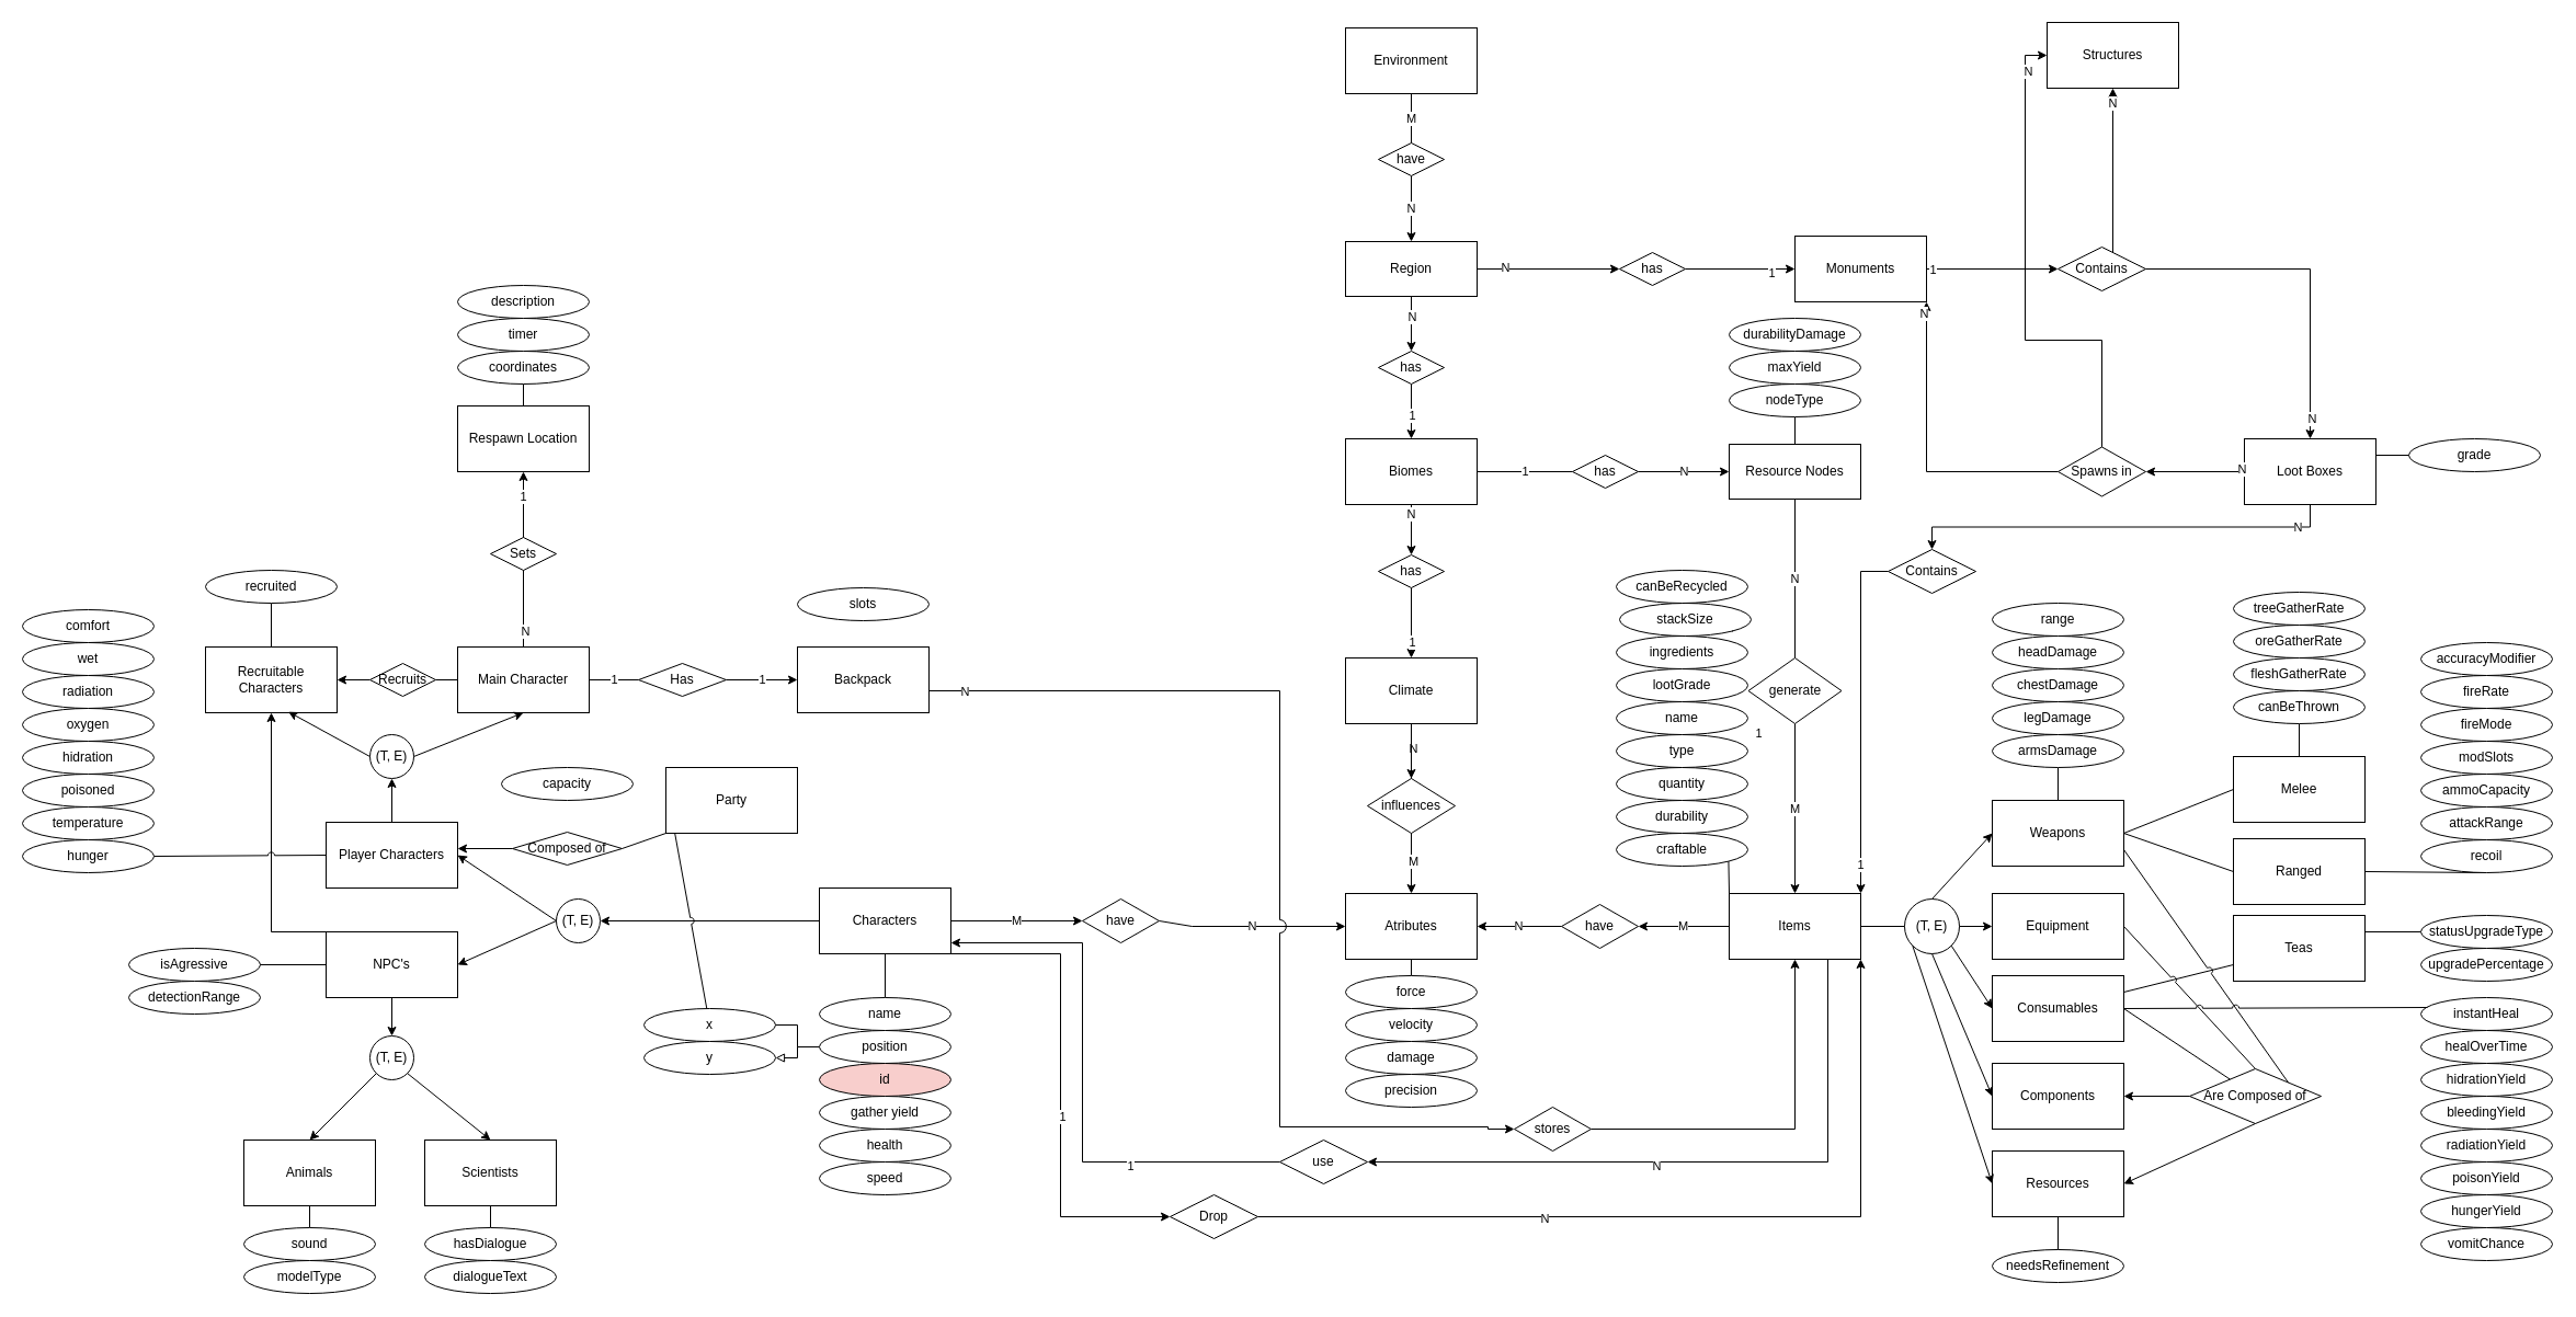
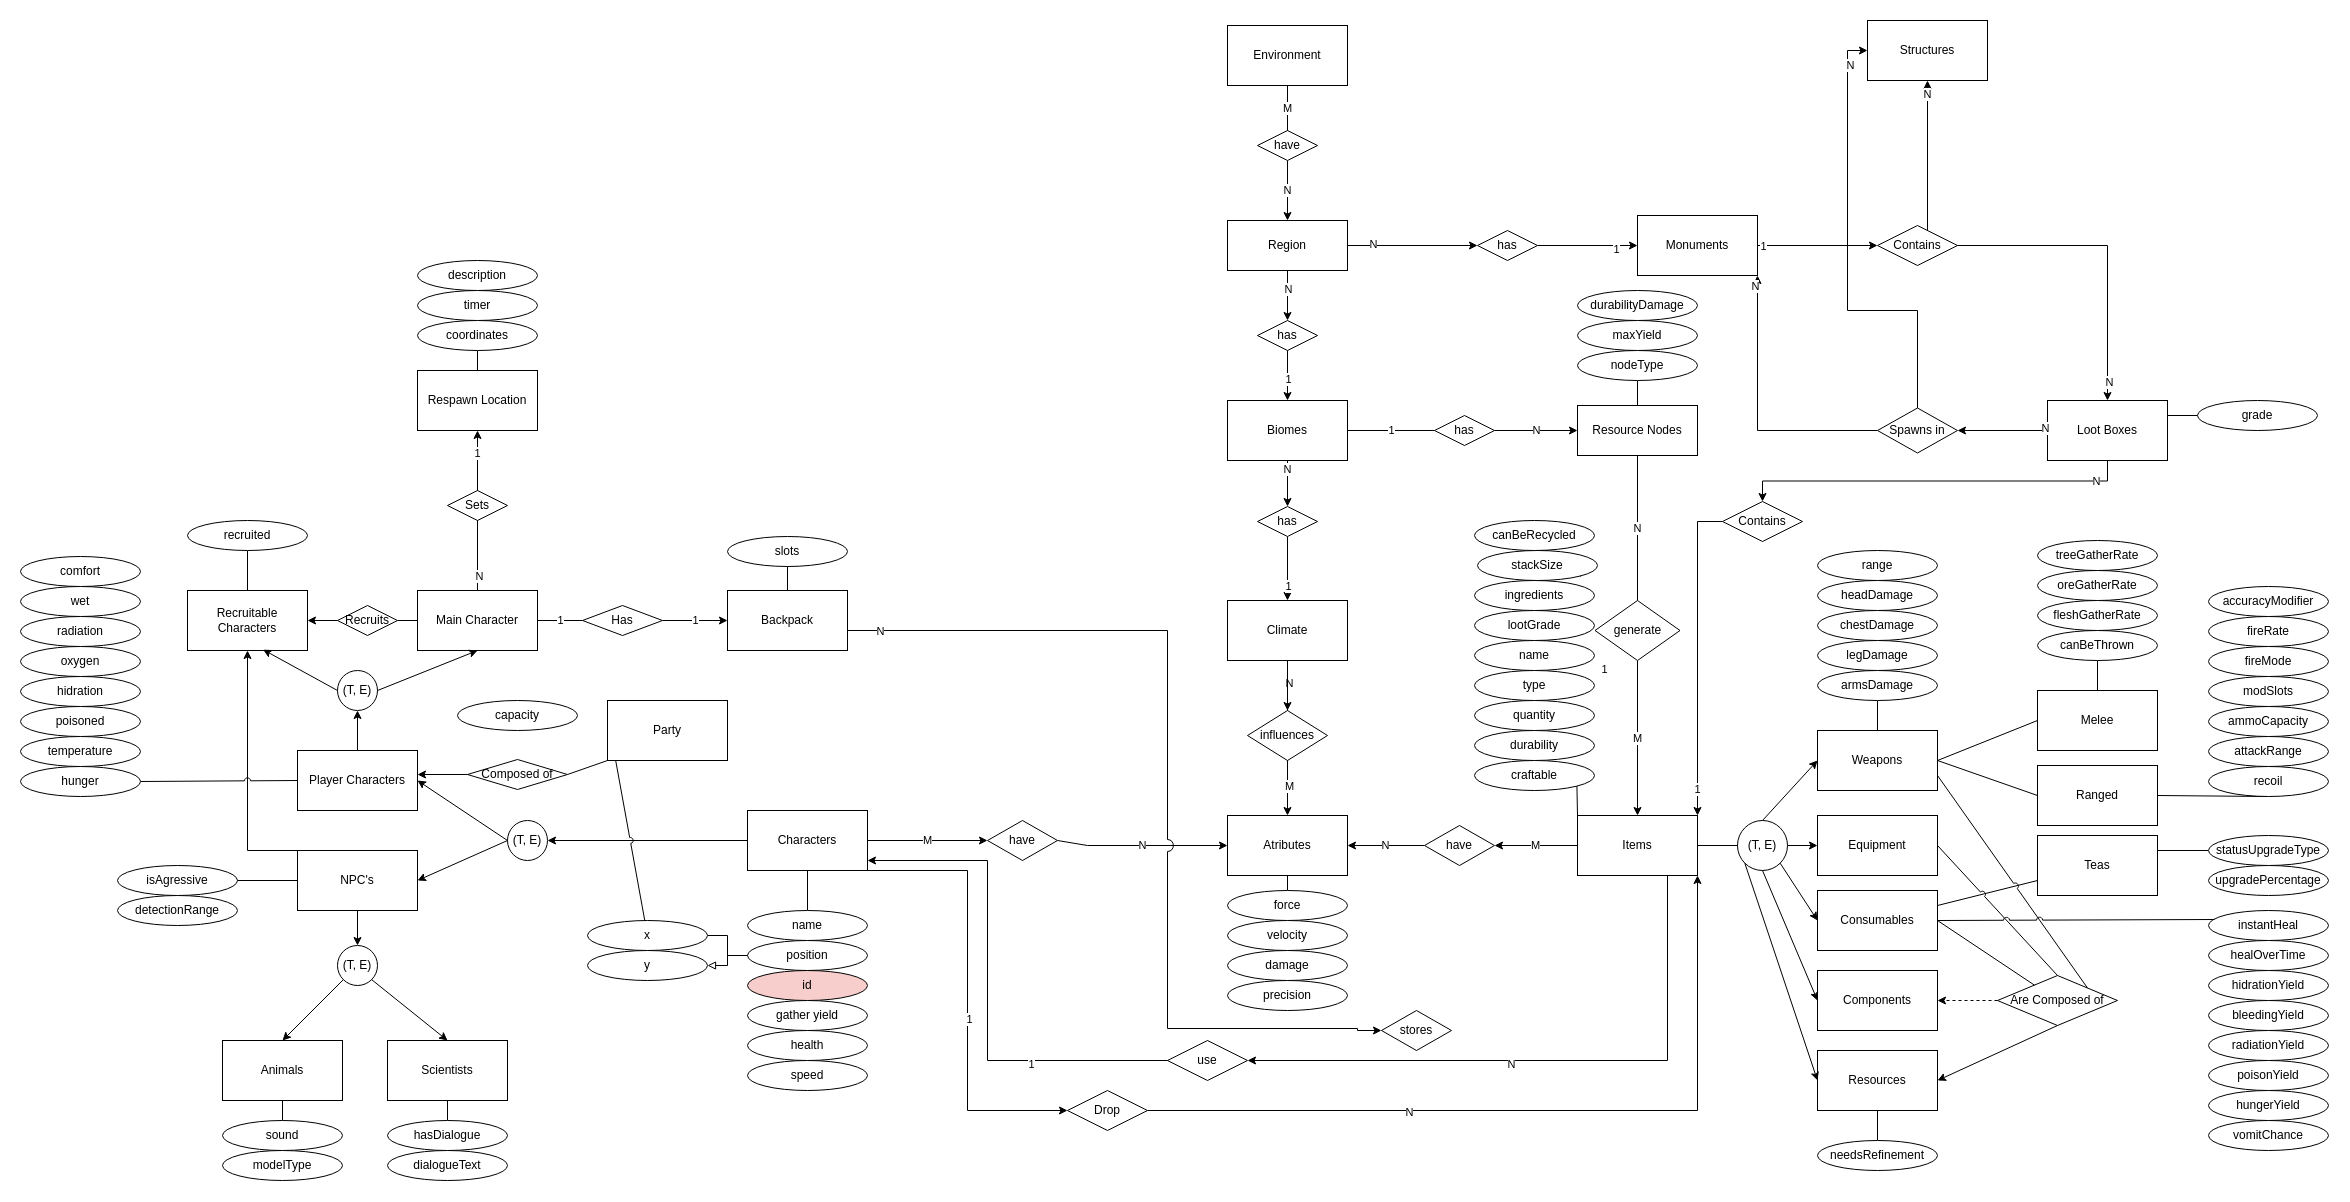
+ <mxCell id="201" value="" style="endArrow=none;html=1;rounded=0;jumpStyle=arc;entryX=0.5;entryY=1;entryDx=0;entryDy=0;exitX=0.5;exitY=0;exitDx=0;exitDy=0;" edge="1" parent="1" source="52" target="200"><mxGeometry width="50" height="50" relative="1" as="geometry"><mxPoint x="767" y="620" as="sourcePoint" /><mxPoint x="817" y="570" as="targetPoint" /></mxGeometry></mxCell>
- <mxCell id="113" value="" style="endArrow=classic;html=1;rounded=0;strokeColor=default;jumpStyle=arc;exitX=0;exitY=0.5;exitDx=0;exitDy=0;entryX=1;entryY=0.5;entryDx=0;entryDy=0;" parent="1" source="109" target="13" edge="1"><mxGeometry width="50" height="50" relative="1" as="geometry"><mxPoint x="1857" y="980" as="sourcePoint" /><mxPoint x="1907" y="930" as="targetPoint" /></mxGeometry></mxCell>
+ <mxCell id="113" value="" style="endArrow=classic;html=1;rounded=0;strokeColor=default;jumpStyle=arc;exitX=0;exitY=0.5;exitDx=0;exitDy=0;entryX=1;entryY=0.5;entryDx=0;entryDy=0;dashed=1;" parent="1" source="109" target="13" edge="1"><mxGeometry width="50" height="50" relative="1" as="geometry"><mxPoint x="1857" y="980" as="sourcePoint" /><mxPoint x="1907" y="930" as="targetPoint" /></mxGeometry></mxCell>
- <mxCell id="51" style="edgeStyle=orthogonalEdgeStyle;rounded=0;orthogonalLoop=1;jettySize=auto;html=1;exitX=1;exitY=0.5;exitDx=0;exitDy=0;entryX=0.5;entryY=1;entryDx=0;entryDy=0;jumpStyle=arc;jumpSize=12;startArrow=none;" parent="1" source="131" target="5" edge="1"><mxGeometry relative="1" as="geometry"><Array as="points"><mxPoint x="1637" y="1030" /></Array></mxGeometry></mxCell>
